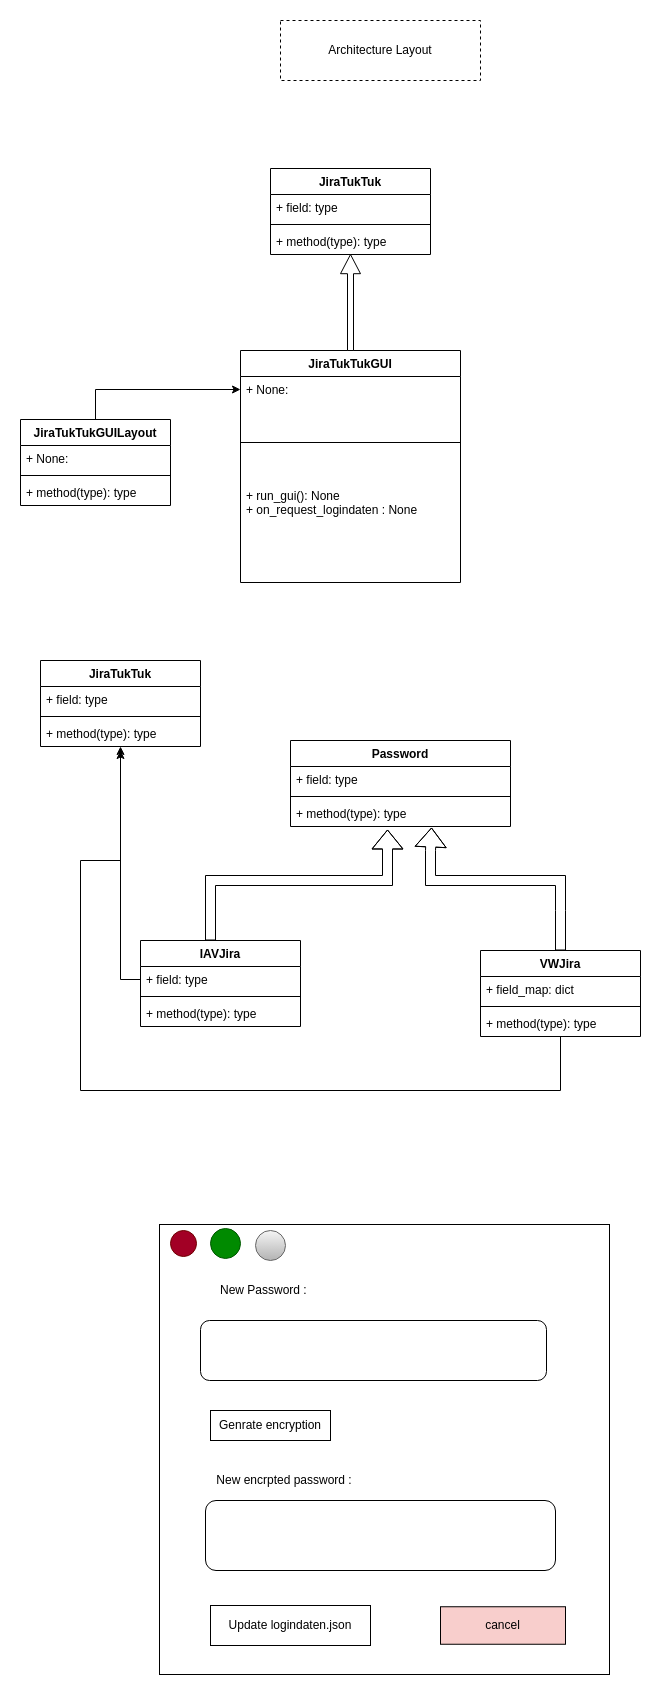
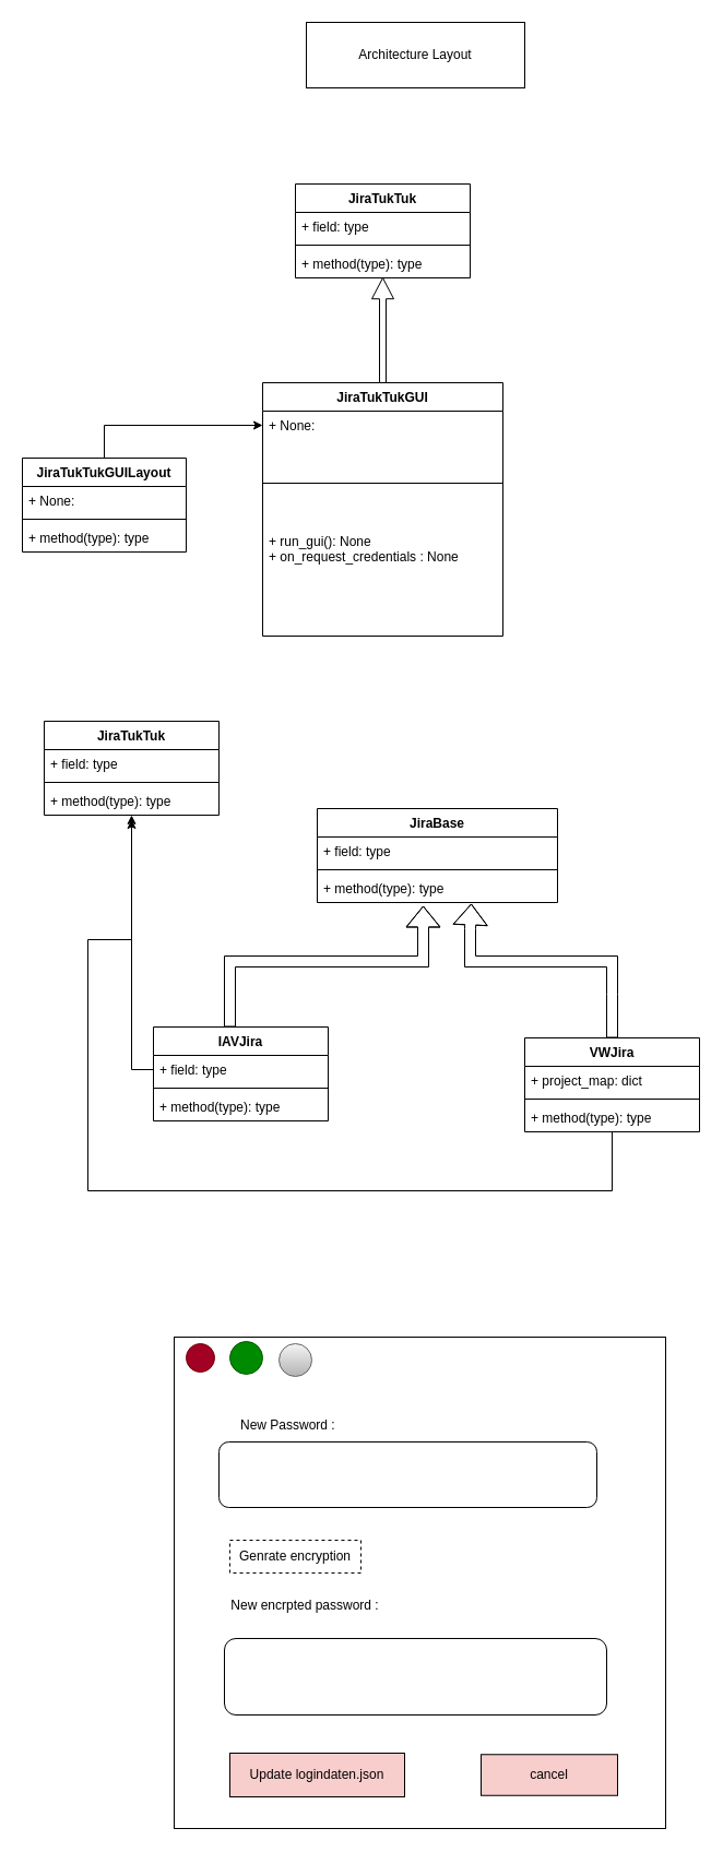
- <mxCell id="11" value="Architecture Layout" style="rounded=0;whiteSpace=wrap;html=1;dashed=1;" parent="1" vertex="1"><mxGeometry x="280" y="20" width="200" height="60" as="geometry" /></mxCell>
+ <mxCell id="11" value="Architecture Layout" style="rounded=0;whiteSpace=wrap;html=1;" parent="1" vertex="1"><mxGeometry x="280" y="20" width="200" height="60" as="geometry" /></mxCell>
- <mxCell id="5" value="+ run_gui(): None&#10;+ on_request_logindaten : None&#10;" style="text;strokeColor=none;fillColor=none;align=left;verticalAlign=top;spacingLeft=4;spacingRight=4;overflow=hidden;rotatable=0;points=[[0,0.5],[1,0.5]];portConstraint=eastwest;" parent="2" vertex="1"><mxGeometry y="132" width="220" height="100" as="geometry" /></mxCell>
+ <mxCell id="5" value="+ run_gui(): None&#10;+ on_request_credentials : None&#10;" style="text;strokeColor=none;fillColor=none;align=left;verticalAlign=top;spacingLeft=4;spacingRight=4;overflow=hidden;rotatable=0;points=[[0,0.5],[1,0.5]];portConstraint=eastwest;" parent="2" vertex="1"><mxGeometry y="132" width="220" height="100" as="geometry" /></mxCell>
- <mxCell id="17" value="Password" style="swimlane;fontStyle=1;align=center;verticalAlign=top;childLayout=stackLayout;horizontal=1;startSize=26;horizontalStack=0;resizeParent=1;resizeParentMax=0;resizeLast=0;collapsible=1;marginBottom=0;" vertex="1" parent="1"><mxGeometry x="290" y="740" width="220" height="86" as="geometry" /></mxCell>
+ <mxCell id="17" value="JiraBase" style="swimlane;fontStyle=1;align=center;verticalAlign=top;childLayout=stackLayout;horizontal=1;startSize=26;horizontalStack=0;resizeParent=1;resizeParentMax=0;resizeLast=0;collapsible=1;marginBottom=0;" vertex="1" parent="1"><mxGeometry x="290" y="740" width="220" height="86" as="geometry" /></mxCell>
- <mxCell id="27" value="+ field_map: dict" style="text;strokeColor=none;fillColor=none;align=left;verticalAlign=top;spacingLeft=4;spacingRight=4;overflow=hidden;rotatable=0;points=[[0,0.5],[1,0.5]];portConstraint=eastwest;" vertex="1" parent="26"><mxGeometry y="26" width="160" height="26" as="geometry" /></mxCell>
+ <mxCell id="27" value="+ project_map: dict" style="text;strokeColor=none;fillColor=none;align=left;verticalAlign=top;spacingLeft=4;spacingRight=4;overflow=hidden;rotatable=0;points=[[0,0.5],[1,0.5]];portConstraint=eastwest;" vertex="1" parent="26"><mxGeometry y="26" width="160" height="26" as="geometry" /></mxCell>
- <mxCell id="40" value="New Password :&amp;nbsp;" style="text;html=1;strokeColor=none;fillColor=none;align=center;verticalAlign=middle;whiteSpace=wrap;rounded=0;" vertex="1" parent="1"><mxGeometry x="180" y="1275" width="170" height="30" as="geometry" /></mxCell>
+ <mxCell id="40" value="New Password :&amp;nbsp;" style="text;html=1;strokeColor=none;fillColor=none;align=center;verticalAlign=middle;whiteSpace=wrap;rounded=0;" vertex="1" parent="1"><mxGeometry x="180" y="1290" width="170" height="30" as="geometry" /></mxCell>
- <mxCell id="44" value="Genrate encryption" style="rounded=0;whiteSpace=wrap;html=1;" vertex="1" parent="1"><mxGeometry x="210" y="1410" width="120" height="30" as="geometry" /></mxCell>
+ <mxCell id="44" value="Genrate encryption" style="rounded=0;whiteSpace=wrap;html=1;dashed=1;" vertex="1" parent="1"><mxGeometry x="210" y="1410" width="120" height="30" as="geometry" /></mxCell>
- <mxCell id="41" value="New encrpted password :" style="text;html=1;strokeColor=none;fillColor=none;align=center;verticalAlign=middle;whiteSpace=wrap;rounded=0;" vertex="1" parent="1"><mxGeometry x="184" y="1460" width="200" height="40" as="geometry" /></mxCell>
+ <mxCell id="41" value="New encrpted password :" style="text;html=1;strokeColor=none;fillColor=none;align=center;verticalAlign=middle;whiteSpace=wrap;rounded=0;" vertex="1" parent="1"><mxGeometry x="179" y="1450" width="200" height="40" as="geometry" /></mxCell>
- <mxCell id="43" value="Update logindaten.json" style="rounded=0;whiteSpace=wrap;html=1;" vertex="1" parent="1"><mxGeometry x="210" y="1605" width="160" height="40" as="geometry" /></mxCell>
+ <mxCell id="43" value="Update logindaten.json" style="rounded=0;whiteSpace=wrap;html=1;fillColor=#f8cecc;" vertex="1" parent="1"><mxGeometry x="210" y="1605" width="160" height="40" as="geometry" /></mxCell>
